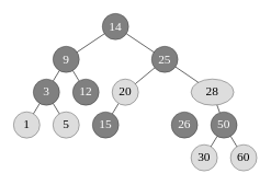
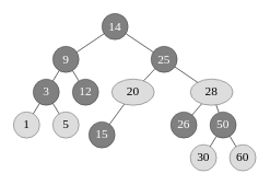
- <mxCell id="16" value="20" style="ellipse;whiteSpace=wrap;html=1;fontFamily=Times New Roman;fontSize=19;strokeWidth=0.5;fillStyle=auto;fillColor=#DDD;fontStyle=0" parent="2" vertex="1"><mxGeometry x="150" y="100" width="40" height="40" as="geometry" /></mxCell>
+ <mxCell id="16" value="20" style="ellipse;whiteSpace=wrap;html=1;fontFamily=Times New Roman;fontSize=19;strokeWidth=0.5;fillStyle=auto;fillColor=#DDD;fontStyle=0" parent="2" vertex="1"><mxGeometry x="150" y="100" width="65" height="40" as="geometry" /></mxCell>
+ <mxCell id="18" style="edgeStyle=none;html=1;endArrow=none;endFill=0;" parent="2" source="20" target="13" edge="1"><mxGeometry relative="1" as="geometry" /></mxCell>
- <mxCell id="12" value="15" style="ellipse;whiteSpace=wrap;html=1;fontFamily=Times New Roman;fontSize=19;fontStyle=0;strokeWidth=0.5;fillColor=#808080;fontColor=#FFFFFF;" parent="2" vertex="1"><mxGeometry x="120" y="150" width="40" height="40" as="geometry" /></mxCell>
+ <mxCell id="12" value="15" style="ellipse;whiteSpace=wrap;html=1;fontFamily=Times New Roman;fontSize=19;fontStyle=0;strokeWidth=0.5;fillColor=#808080;fontColor=#FFFFFF;" parent="2" vertex="1"><mxGeometry x="115" y="165" width="40" height="40" as="geometry" /></mxCell>
